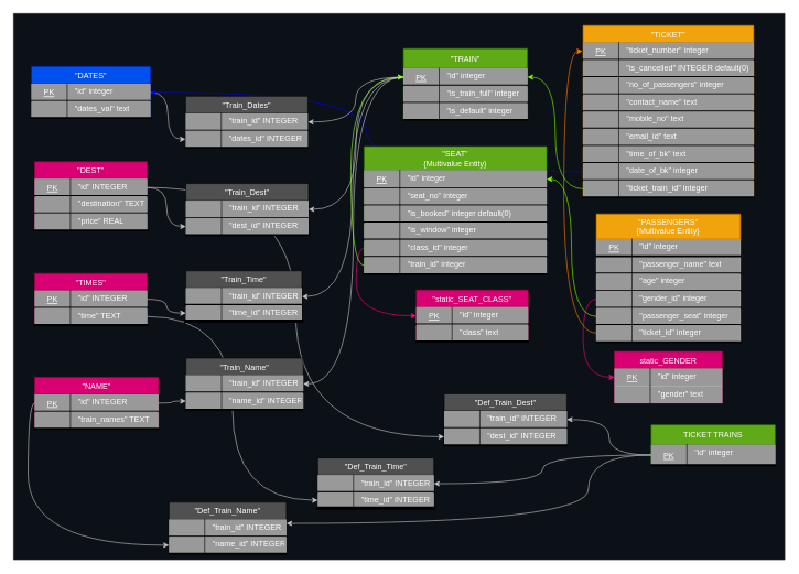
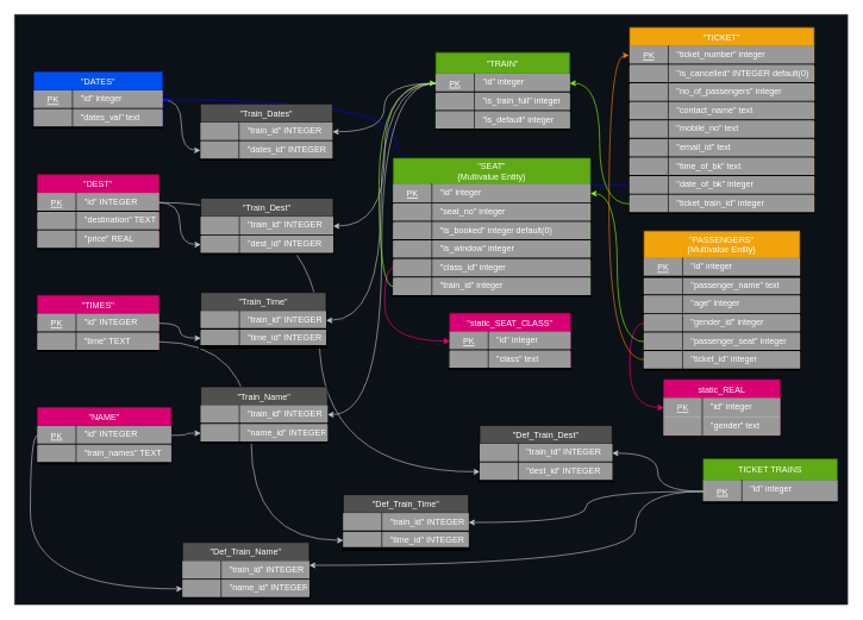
- <mxCell id="62" value="static_GENDER" style="swimlane;fontStyle=0;childLayout=stackLayout;horizontal=1;startSize=26;fillColor=#d80073;horizontalStack=0;resizeParent=1;resizeLast=0;collapsible=1;marginBottom=0;swimlaneFillColor=#ffffff;align=center;strokeColor=#A50040;fontColor=#ffffff;" parent="1" vertex="1"><mxGeometry x="928.5" y="531" width="163" height="78" as="geometry" /></mxCell>
+ <mxCell id="62" value="static_REAL" style="swimlane;fontStyle=0;childLayout=stackLayout;horizontal=1;startSize=26;fillColor=#d80073;horizontalStack=0;resizeParent=1;resizeLast=0;collapsible=1;marginBottom=0;swimlaneFillColor=#ffffff;align=center;strokeColor=#A50040;fontColor=#ffffff;" parent="1" vertex="1"><mxGeometry x="928.5" y="531" width="163" height="78" as="geometry" /></mxCell>
